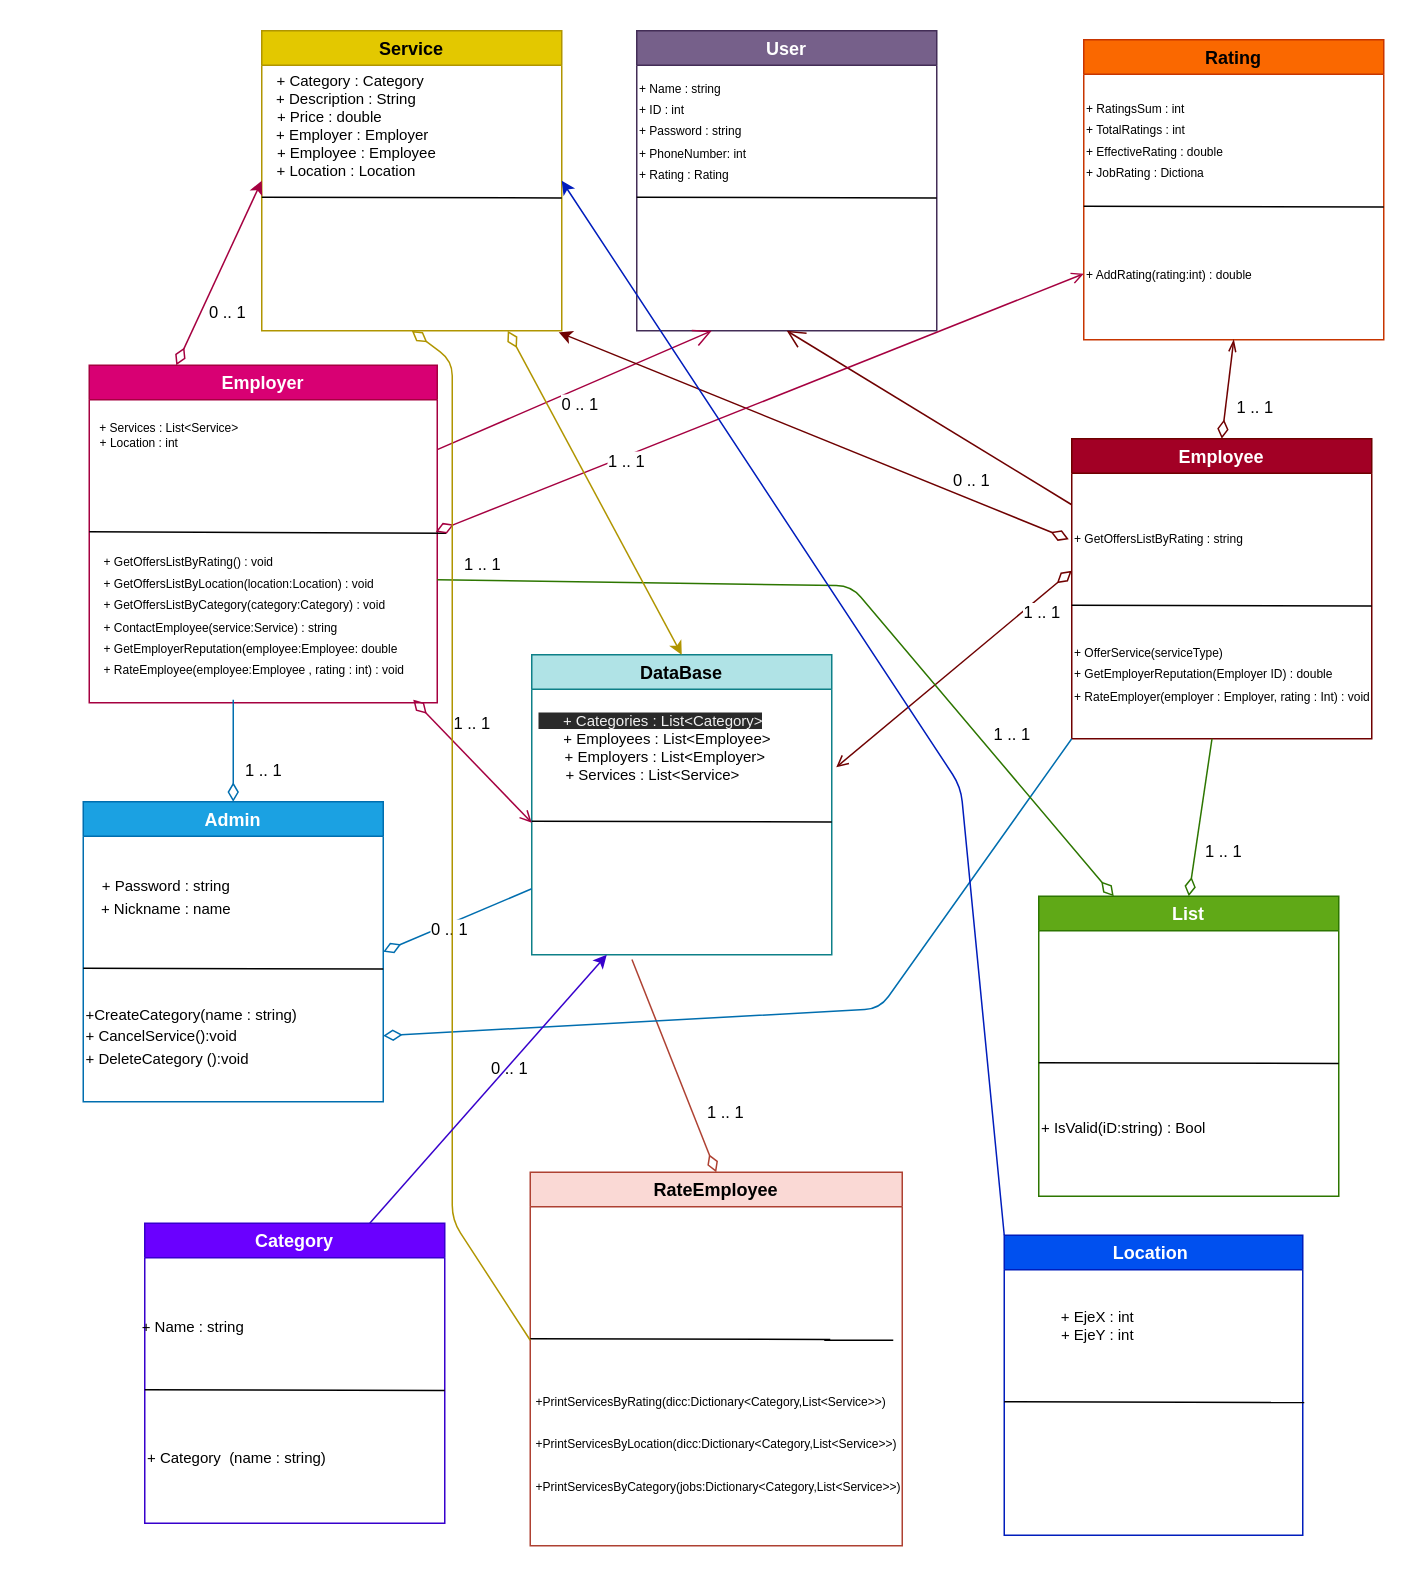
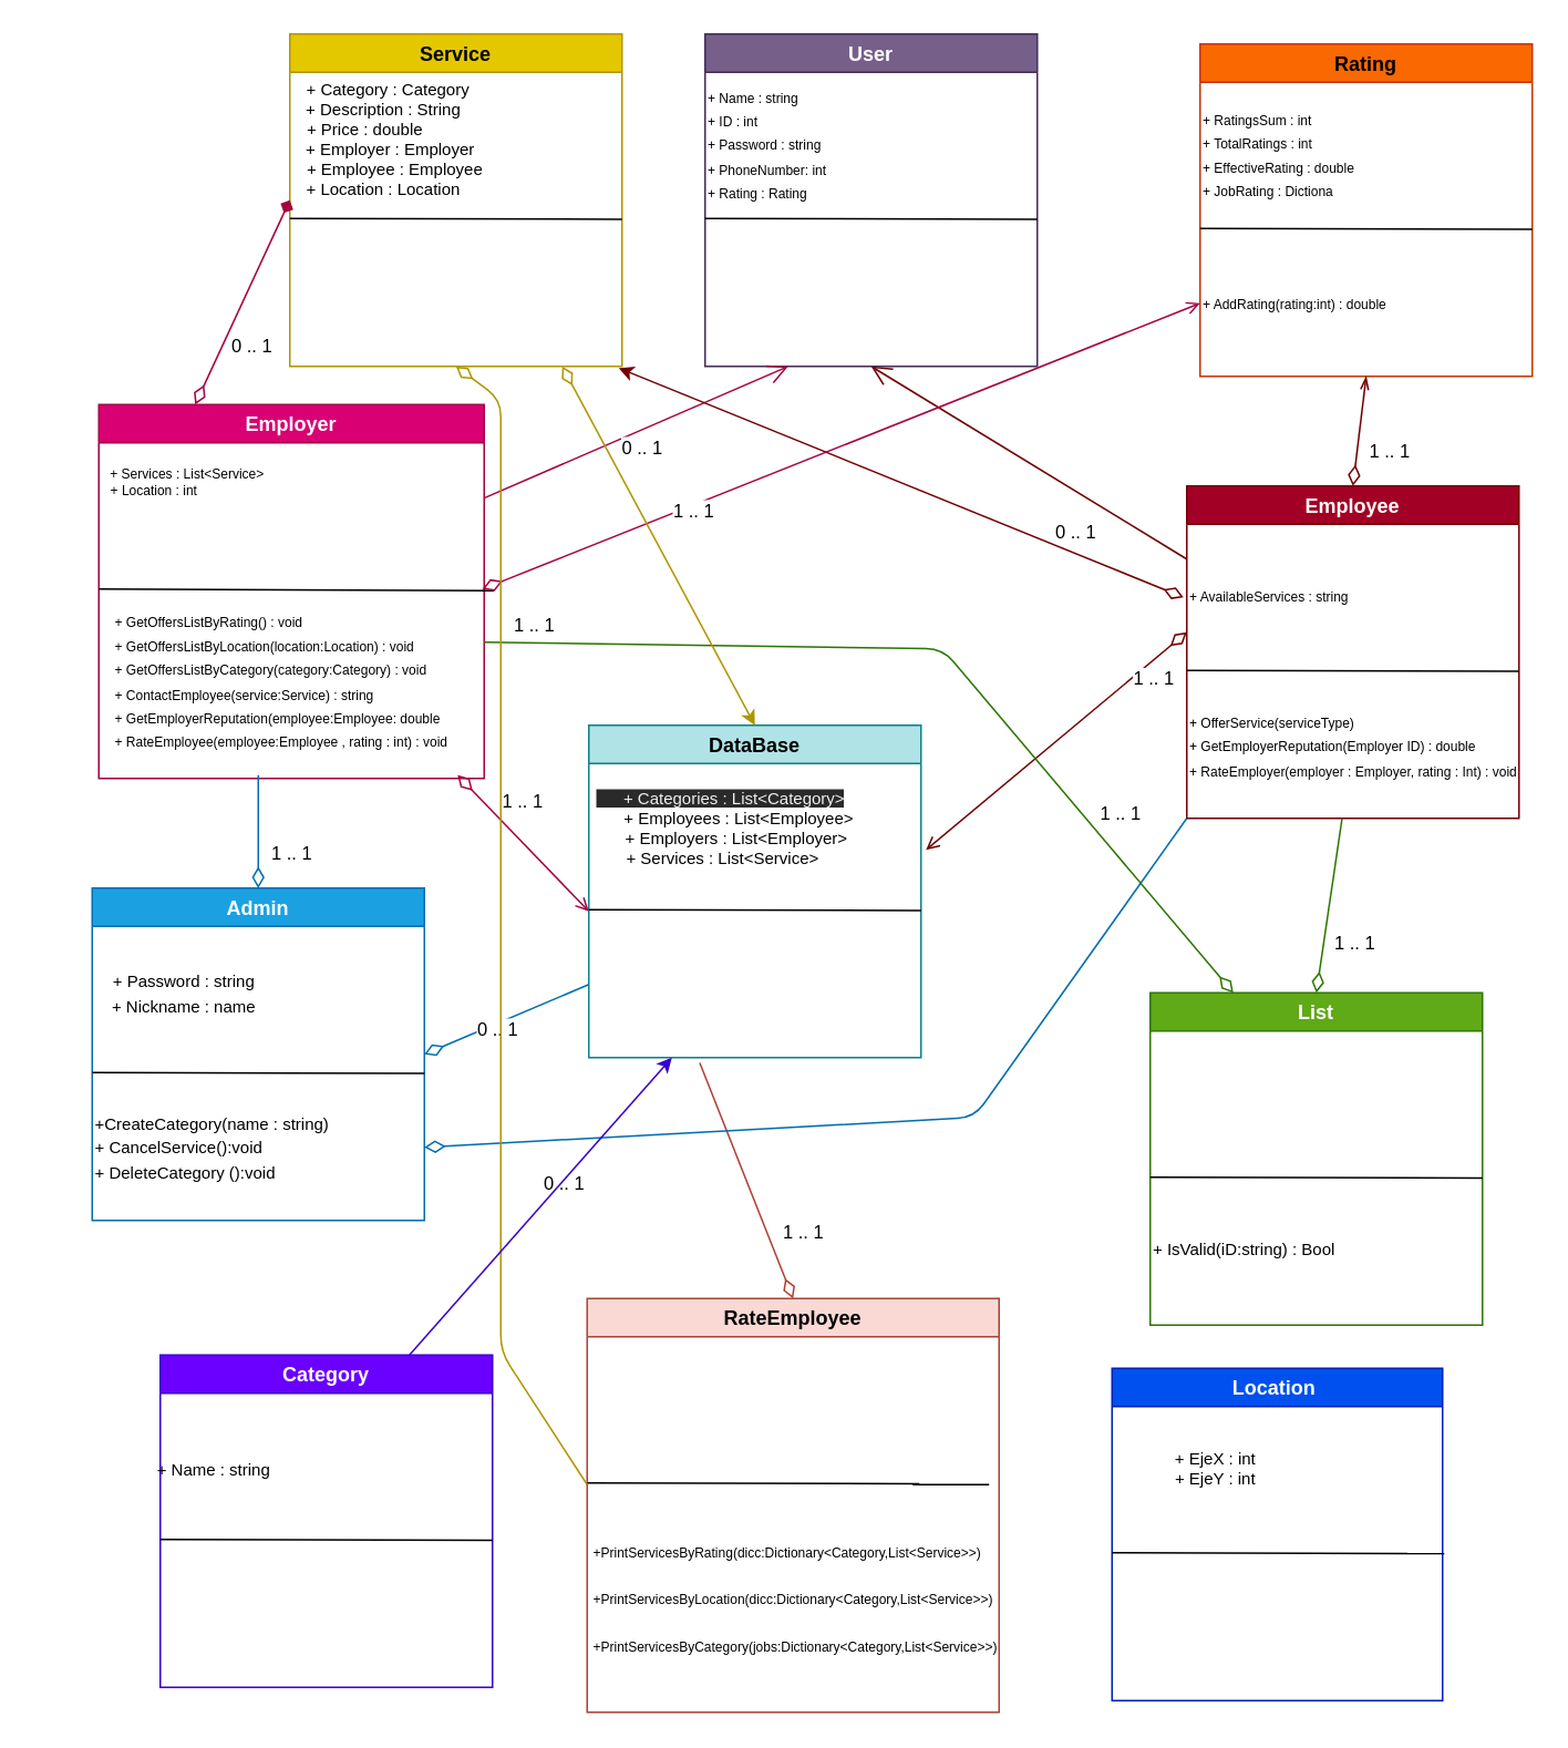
- <mxCell id="46" value="" style="endArrow=classic;html=1;exitX=0.25;exitY=0;exitDx=0;exitDy=0;endFill=1;startArrow=diamondThin;startFill=0;startSize=10;entryX=0;entryY=0.5;entryDx=0;entryDy=0;fillColor=#d80073;strokeColor=#A50040;" parent="1" source="10" target="21" edge="1"><mxGeometry width="50" height="50" relative="1" as="geometry"><mxPoint x="413.2" y="423.83" as="sourcePoint" /><mxPoint x="338" y="280.998" as="targetPoint" /><Array as="points" /></mxGeometry></mxCell>
+ <mxCell id="46" value="" style="endArrow=diamond;html=1;exitX=0.25;exitY=0;exitDx=0;exitDy=0;endFill=1;startArrow=diamondThin;startFill=0;startSize=10;entryX=0;entryY=0.5;entryDx=0;entryDy=0;fillColor=#d80073;strokeColor=#A50040;" parent="1" source="10" target="21" edge="1"><mxGeometry width="50" height="50" relative="1" as="geometry"><mxPoint x="413.2" y="423.83" as="sourcePoint" /><mxPoint x="338" y="280.998" as="targetPoint" /><Array as="points" /></mxGeometry></mxCell>
- <mxCell id="9" value="&lt;span style=&quot;font-size: 8px&quot;&gt;+ GetOffersListByRating : string&lt;br&gt;&lt;/span&gt;" style="text;html=1;strokeColor=none;fillColor=none;align=left;verticalAlign=middle;whiteSpace=wrap;rounded=0;" parent="6" vertex="1"><mxGeometry y="22" width="200" height="88" as="geometry" /></mxCell>
+ <mxCell id="9" value="&lt;span style=&quot;font-size: 8px&quot;&gt;+ AvailableServices : string&lt;br&gt;&lt;/span&gt;" style="text;html=1;strokeColor=none;fillColor=none;align=left;verticalAlign=middle;whiteSpace=wrap;rounded=0;" parent="6" vertex="1"><mxGeometry y="22" width="200" height="88" as="geometry" /></mxCell>
- <mxCell id="72" style="edgeStyle=none;html=1;exitX=0;exitY=0;exitDx=0;exitDy=0;entryX=1;entryY=0.5;entryDx=0;entryDy=0;fillColor=#0050ef;strokeColor=#001DBC;" parent="1" source="73" target="21" edge="1"><mxGeometry relative="1" as="geometry"><Array as="points"><mxPoint x="640" y="524" /></Array></mxGeometry></mxCell>
- <mxCell id="70" value="&lt;font style=&quot;font-size: 10px&quot;&gt;+ Category&amp;nbsp; (name : string)&amp;nbsp;&lt;/font&gt;" style="text;html=1;strokeColor=none;fillColor=none;align=left;verticalAlign=middle;whiteSpace=wrap;rounded=0;" parent="67" vertex="1"><mxGeometry y="112" width="200" height="88" as="geometry" /></mxCell>
